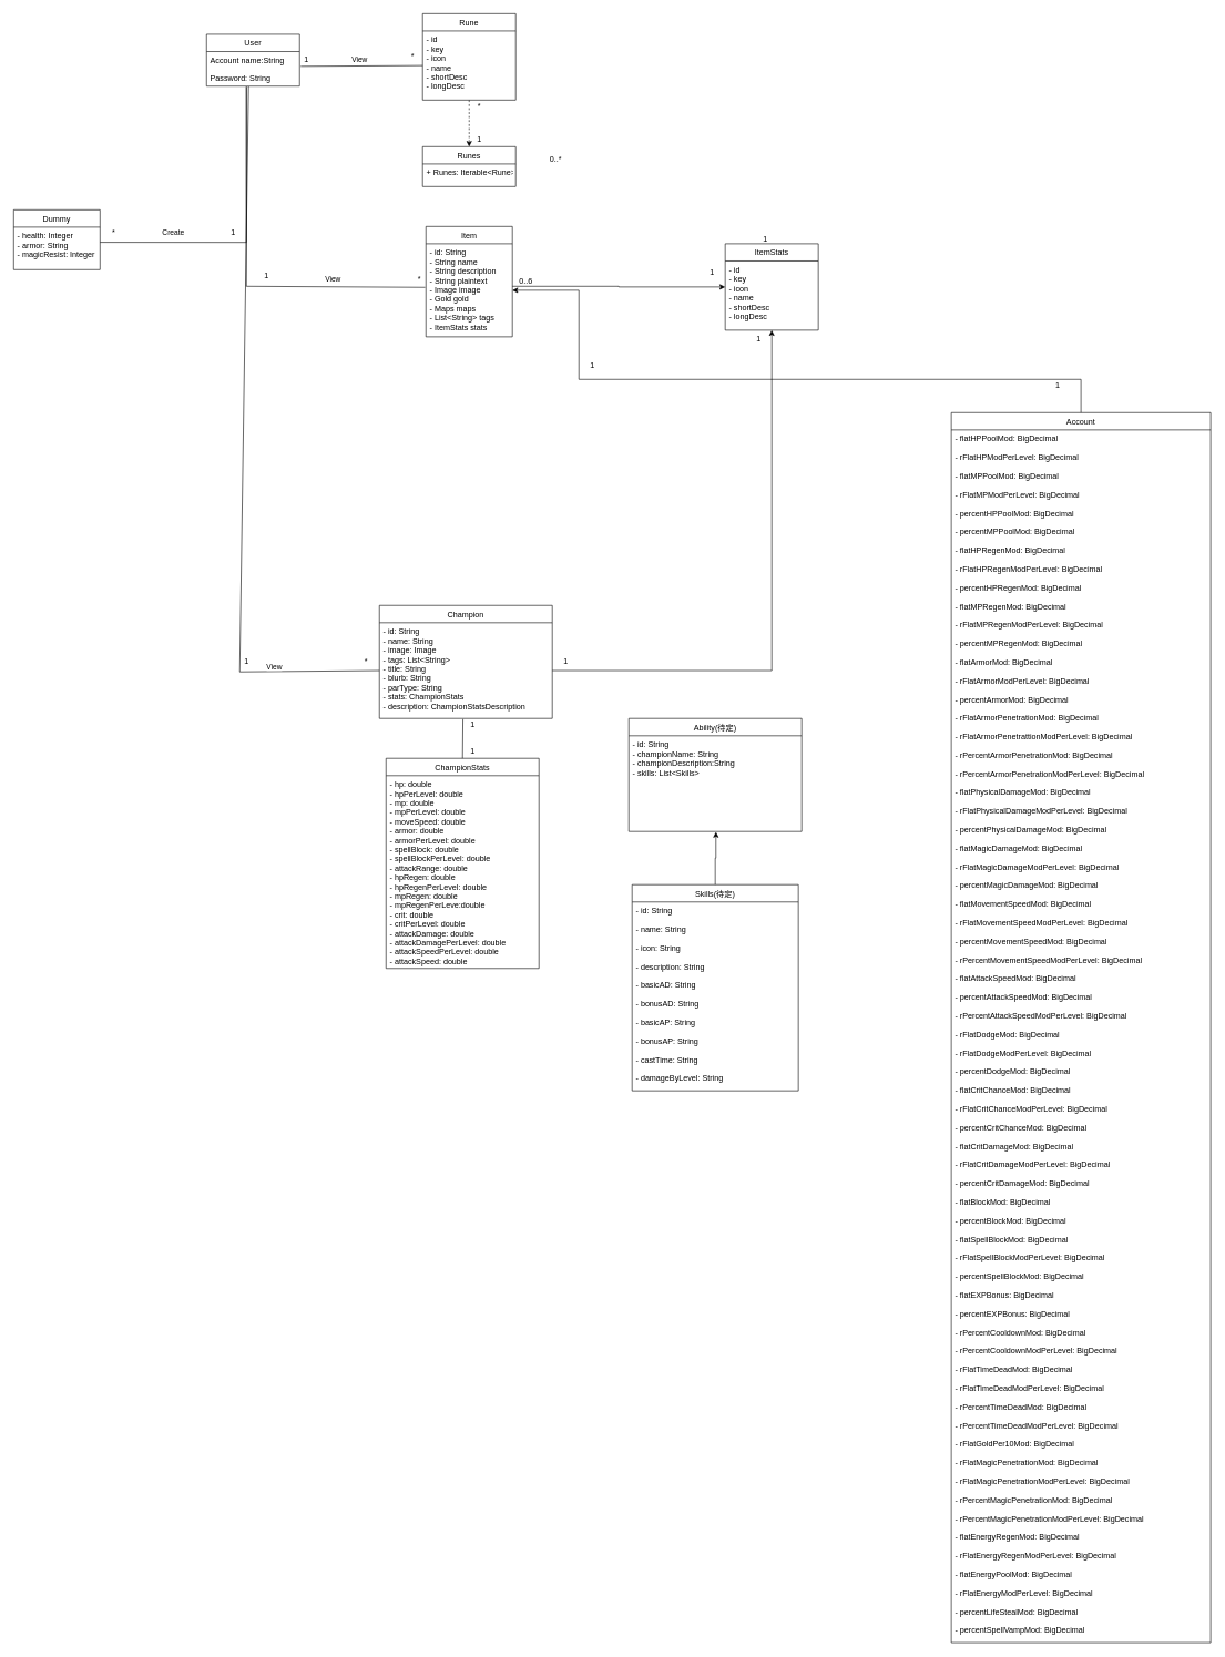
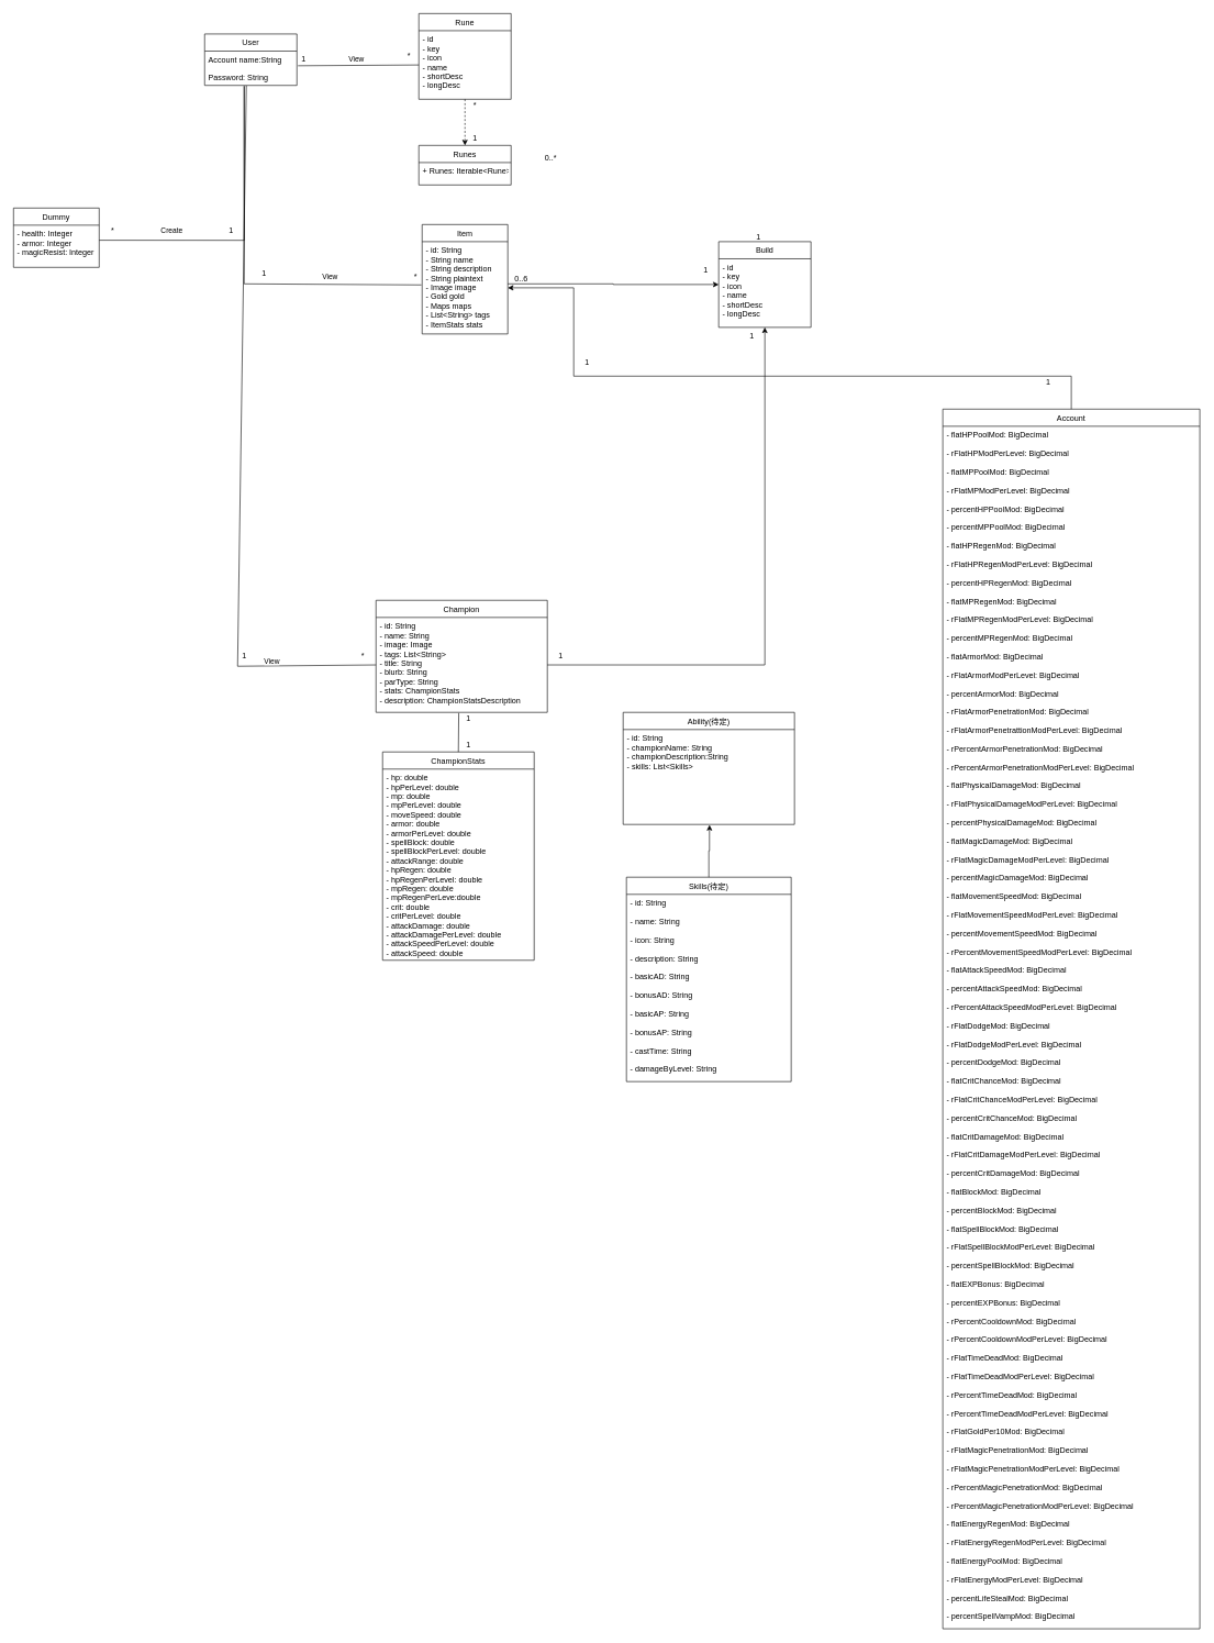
- <mxCell id="15" value="- health: Integer &#10;- armor: String&#10;- magicResist: Integer" style="text;strokeColor=none;fillColor=none;align=left;verticalAlign=top;spacingLeft=4;spacingRight=4;overflow=hidden;rotatable=0;points=[[0,0.5],[1,0.5]];portConstraint=eastwest;" parent="14" vertex="1"><mxGeometry y="26" width="130" height="64" as="geometry" /></mxCell>
+ <mxCell id="15" value="- health: Integer &#10;- armor: Integer&#10;- magicResist: Integer" style="text;strokeColor=none;fillColor=none;align=left;verticalAlign=top;spacingLeft=4;spacingRight=4;overflow=hidden;rotatable=0;points=[[0,0.5],[1,0.5]];portConstraint=eastwest;" parent="14" vertex="1"><mxGeometry y="26" width="130" height="64" as="geometry" /></mxCell>
- <mxCell id="16" value="ItemStats" style="swimlane;fontStyle=0;childLayout=stackLayout;horizontal=1;startSize=26;fillColor=none;horizontalStack=0;resizeParent=1;resizeParentMax=0;resizeLast=0;collapsible=1;marginBottom=0;" parent="1" vertex="1"><mxGeometry x="1090" y="366" width="140" height="130" as="geometry" /></mxCell>
+ <mxCell id="16" value="Build" style="swimlane;fontStyle=0;childLayout=stackLayout;horizontal=1;startSize=26;fillColor=none;horizontalStack=0;resizeParent=1;resizeParentMax=0;resizeLast=0;collapsible=1;marginBottom=0;" parent="1" vertex="1"><mxGeometry x="1090" y="366" width="140" height="130" as="geometry" /></mxCell>
